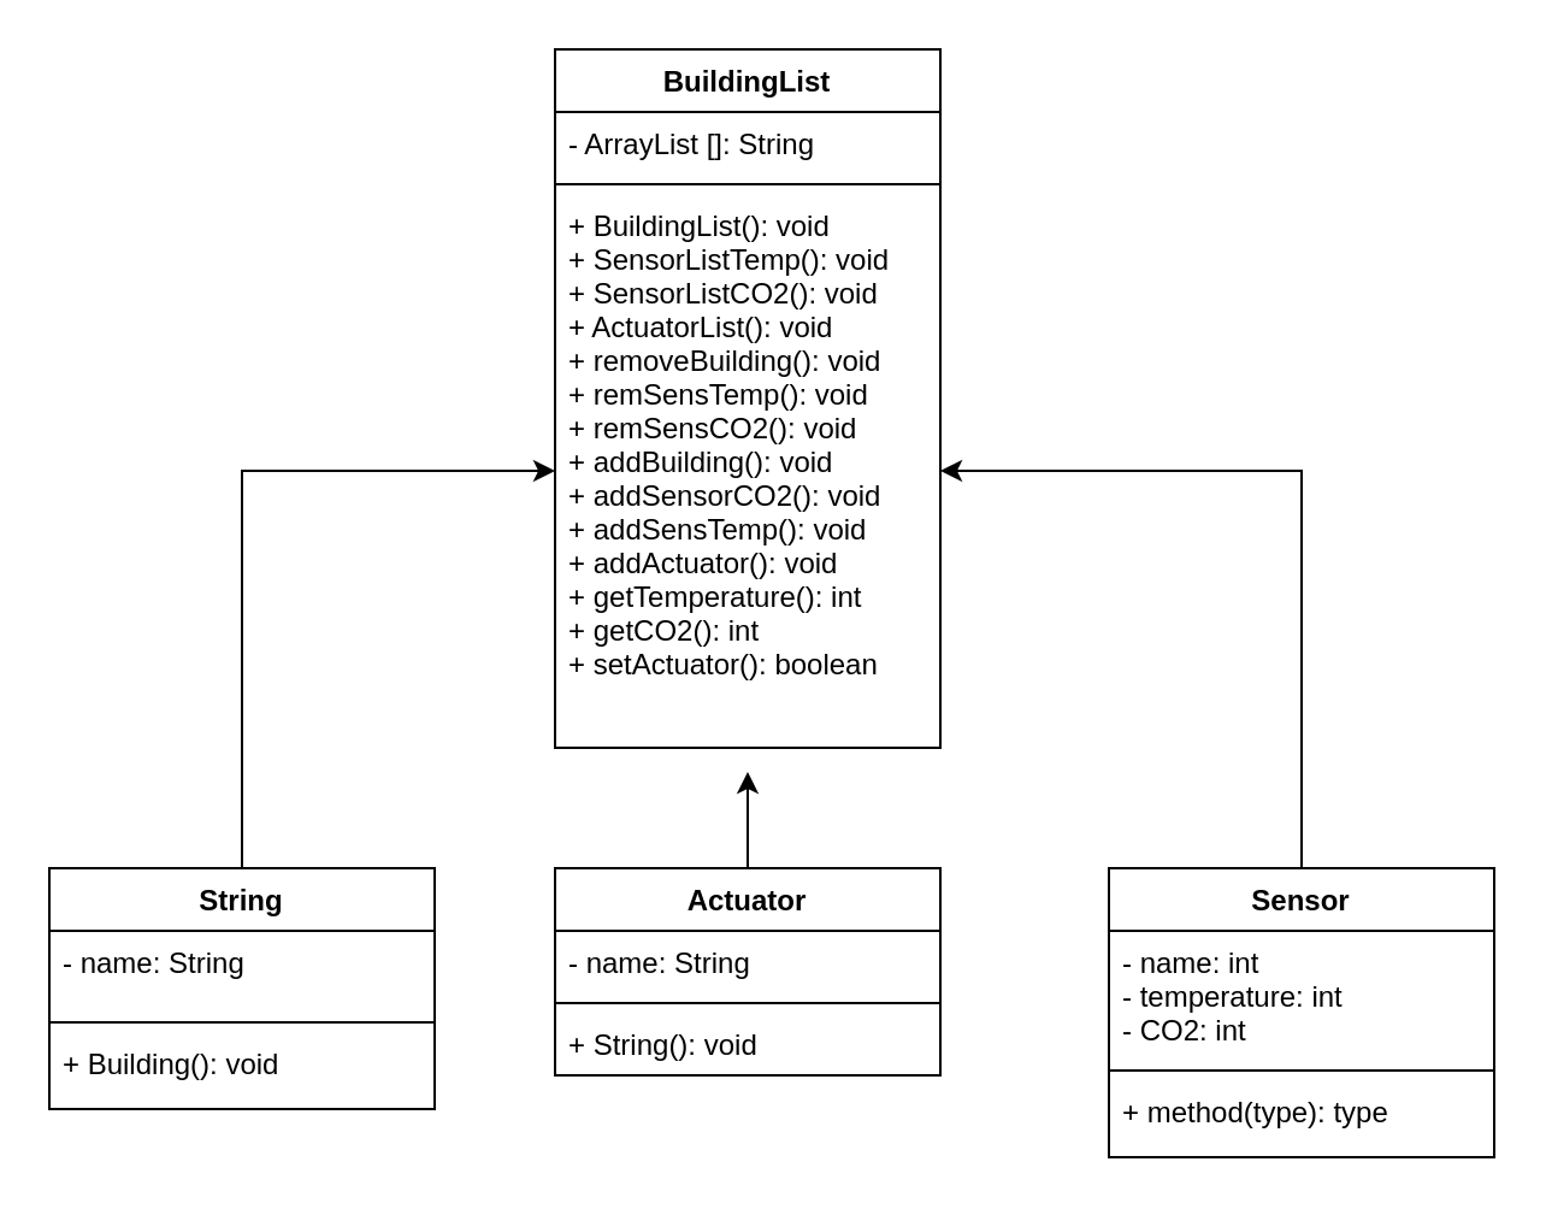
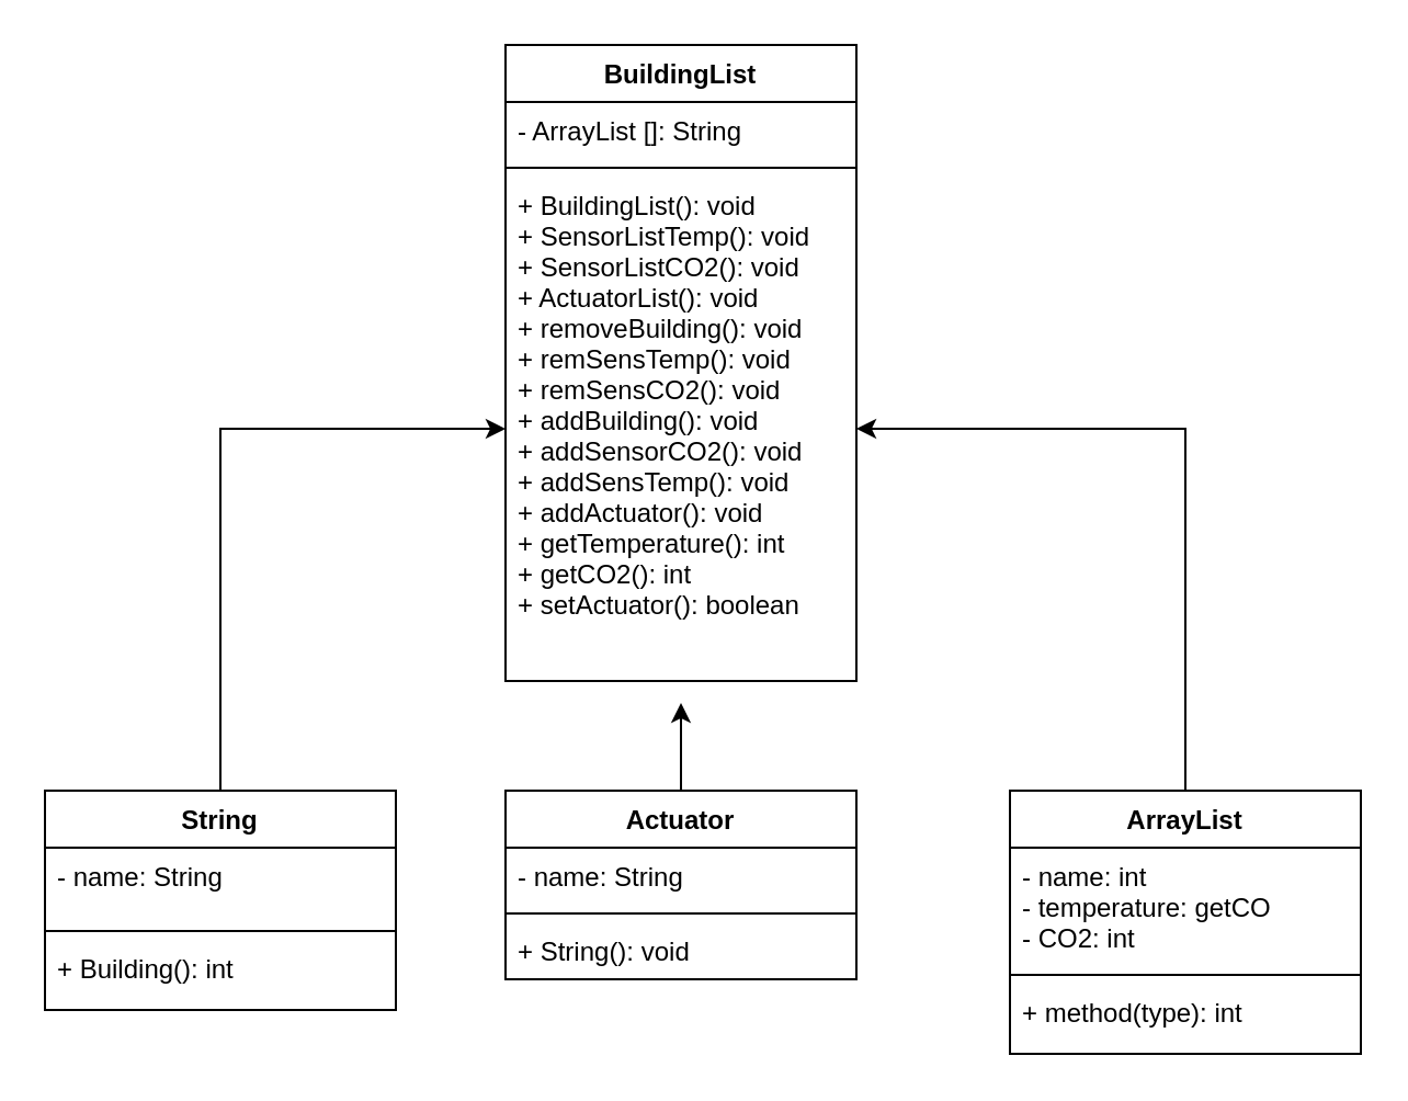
- <mxCell id="12" value="Sensor" style="swimlane;fontStyle=1;align=center;verticalAlign=top;childLayout=stackLayout;horizontal=1;startSize=26;horizontalStack=0;resizeParent=1;resizeParentMax=0;resizeLast=0;collapsible=1;marginBottom=0;" vertex="1" parent="1"><mxGeometry x="460" y="360" width="160" height="120" as="geometry" /></mxCell>
+ <mxCell id="12" value="ArrayList" style="swimlane;fontStyle=1;align=center;verticalAlign=top;childLayout=stackLayout;horizontal=1;startSize=26;horizontalStack=0;resizeParent=1;resizeParentMax=0;resizeLast=0;collapsible=1;marginBottom=0;" vertex="1" parent="1"><mxGeometry x="460" y="360" width="160" height="120" as="geometry" /></mxCell>
- <mxCell id="13" value="- name: int&#10;- temperature: int&#10;- CO2: int" style="text;strokeColor=none;fillColor=none;align=left;verticalAlign=top;spacingLeft=4;spacingRight=4;overflow=hidden;rotatable=0;points=[[0,0.5],[1,0.5]];portConstraint=eastwest;" vertex="1" parent="12"><mxGeometry y="26" width="160" height="54" as="geometry" /></mxCell>
+ <mxCell id="13" value="- name: int&#10;- temperature: getCO&#10;- CO2: int" style="text;strokeColor=none;fillColor=none;align=left;verticalAlign=top;spacingLeft=4;spacingRight=4;overflow=hidden;rotatable=0;points=[[0,0.5],[1,0.5]];portConstraint=eastwest;" vertex="1" parent="12"><mxGeometry y="26" width="160" height="54" as="geometry" /></mxCell>
- <mxCell id="10" value="+ Building(): void&#10;" style="text;strokeColor=none;fillColor=none;align=left;verticalAlign=top;spacingLeft=4;spacingRight=4;overflow=hidden;rotatable=0;points=[[0,0.5],[1,0.5]];portConstraint=eastwest;" vertex="1" parent="7"><mxGeometry y="68" width="160" height="32" as="geometry" /></mxCell>
+ <mxCell id="10" value="+ Building(): int&#10;" style="text;strokeColor=none;fillColor=none;align=left;verticalAlign=top;spacingLeft=4;spacingRight=4;overflow=hidden;rotatable=0;points=[[0,0.5],[1,0.5]];portConstraint=eastwest;" vertex="1" parent="7"><mxGeometry y="68" width="160" height="32" as="geometry" /></mxCell>
- <mxCell id="15" value="+ method(type): type" style="text;strokeColor=none;fillColor=none;align=left;verticalAlign=top;spacingLeft=4;spacingRight=4;overflow=hidden;rotatable=0;points=[[0,0.5],[1,0.5]];portConstraint=eastwest;" vertex="1" parent="12"><mxGeometry y="88" width="160" height="32" as="geometry" /></mxCell>
+ <mxCell id="15" value="+ method(type): int" style="text;strokeColor=none;fillColor=none;align=left;verticalAlign=top;spacingLeft=4;spacingRight=4;overflow=hidden;rotatable=0;points=[[0,0.5],[1,0.5]];portConstraint=eastwest;" vertex="1" parent="12"><mxGeometry y="88" width="160" height="32" as="geometry" /></mxCell>
